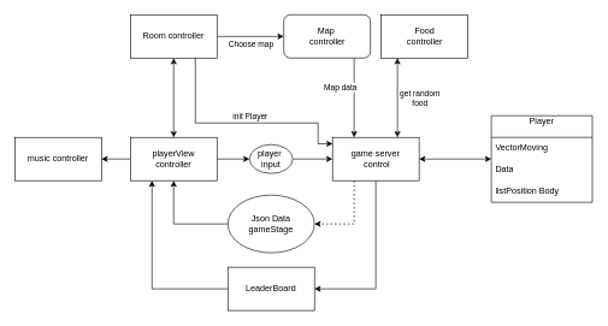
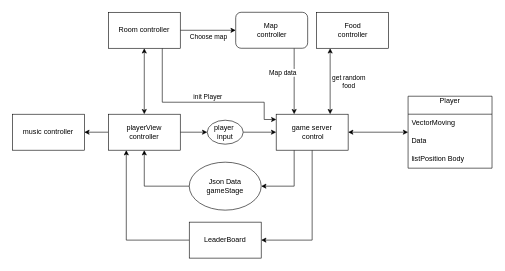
- <mxCell id="3" style="edgeStyle=orthogonalEdgeStyle;rounded=0;orthogonalLoop=1;jettySize=auto;html=1;exitX=0.25;exitY=1;exitDx=0;exitDy=0;entryX=1;entryY=0.5;entryDx=0;entryDy=0;dashed=1;" edge="1" parent="1" source="4" target="31"><mxGeometry relative="1" as="geometry" /></mxCell>
+ <mxCell id="3" style="edgeStyle=orthogonalEdgeStyle;rounded=0;orthogonalLoop=1;jettySize=auto;html=1;exitX=0.25;exitY=1;exitDx=0;exitDy=0;entryX=1;entryY=0.5;entryDx=0;entryDy=0;" edge="1" parent="1" source="4" target="31"><mxGeometry relative="1" as="geometry" /></mxCell>
